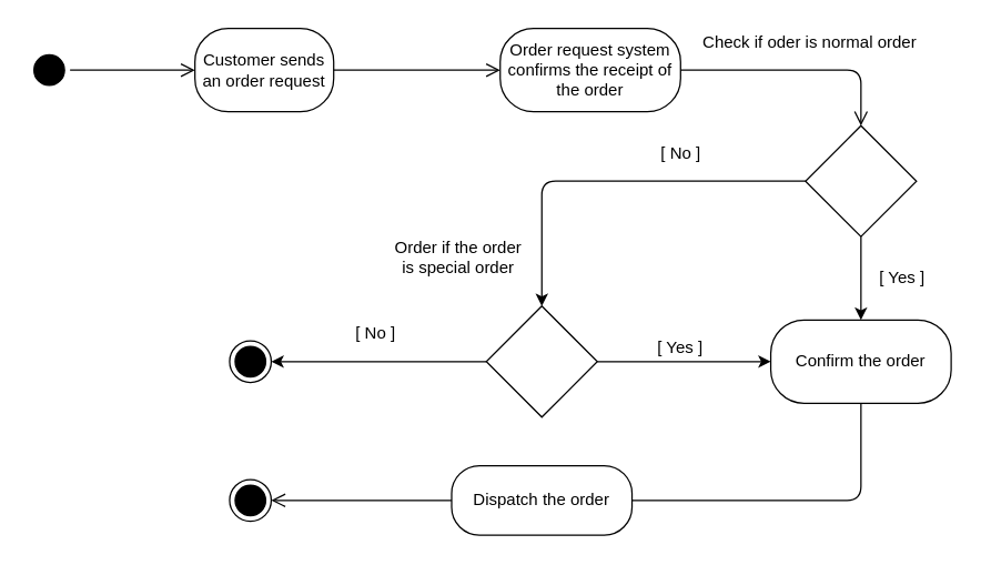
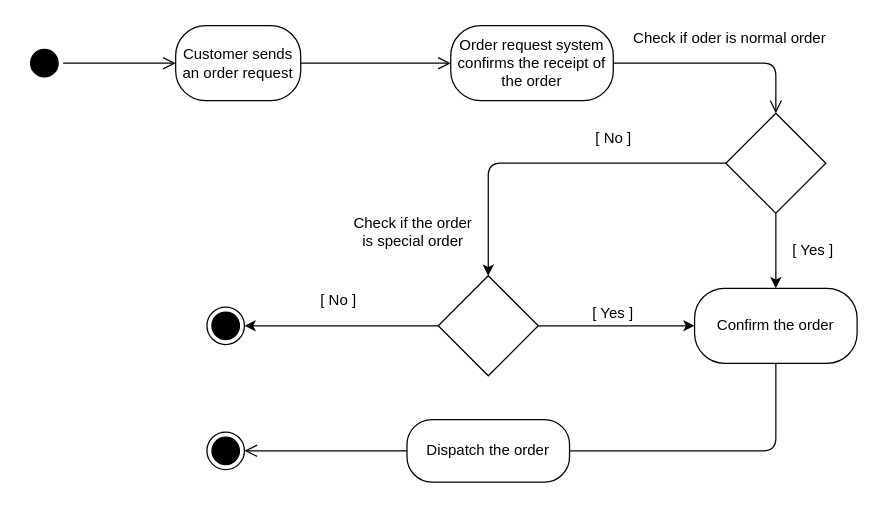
- <mxCell id="12" value="Order if the order is special order" style="text;html=1;strokeColor=#FFFFFF;fillColor=none;align=center;verticalAlign=middle;whiteSpace=wrap;rounded=0;" vertex="1" parent="1"><mxGeometry x="280" y="150" width="100" height="70" as="geometry" /></mxCell>
+ <mxCell id="12" value="Check if the order is special order" style="text;html=1;strokeColor=#FFFFFF;fillColor=none;align=center;verticalAlign=middle;whiteSpace=wrap;rounded=0;" vertex="1" parent="1"><mxGeometry x="280" y="150" width="100" height="70" as="geometry" /></mxCell>
